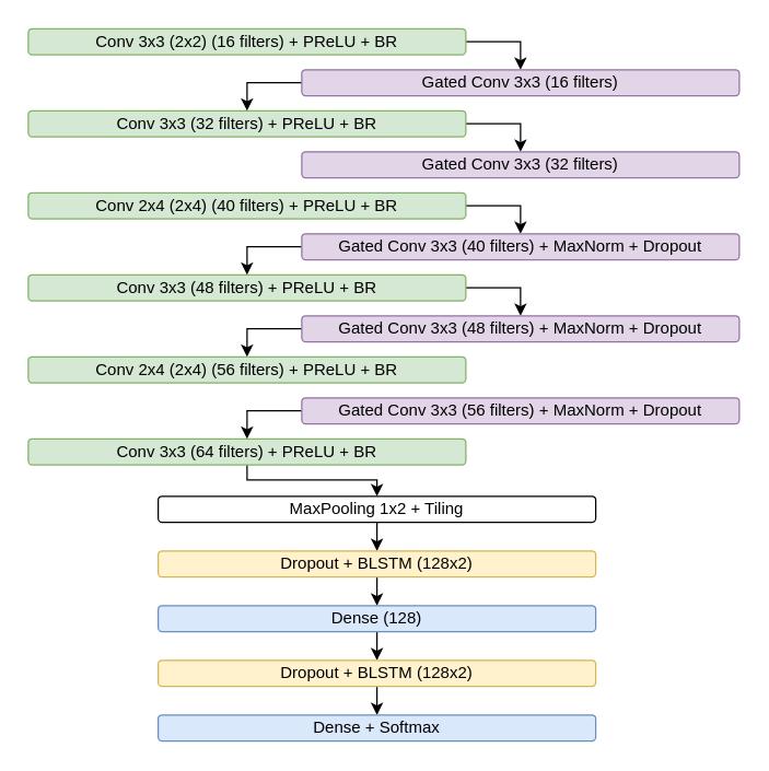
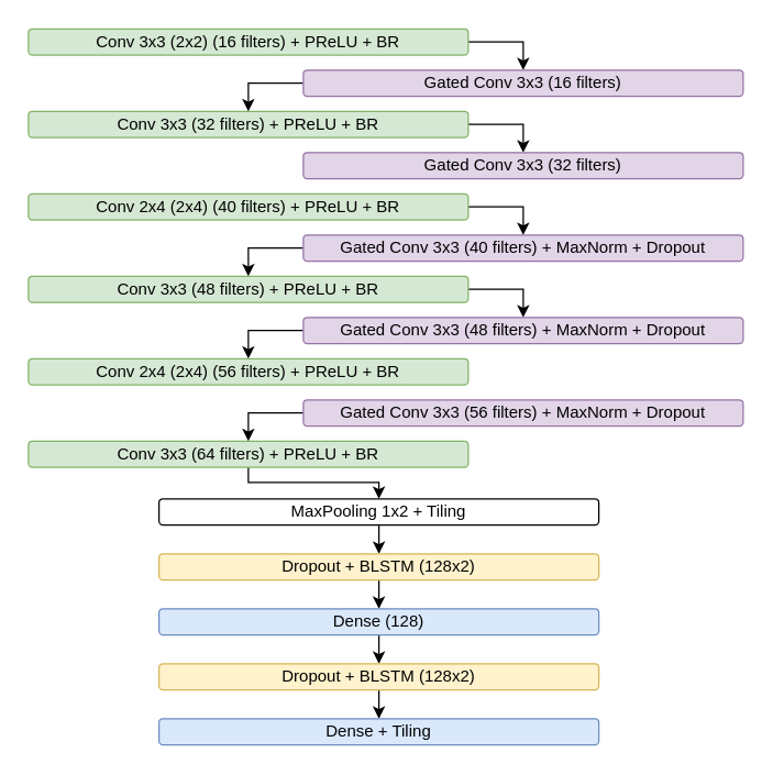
- <mxCell id="21" value="Dense + Softmax" style="rounded=1;whiteSpace=wrap;html=1;fillColor=#dae8fc;strokeColor=#6c8ebf;" vertex="1" parent="1"><mxGeometry x="115" y="522.5" width="320" height="19" as="geometry" /></mxCell>
+ <mxCell id="21" value="Dense + Tiling" style="rounded=1;whiteSpace=wrap;html=1;fillColor=#dae8fc;strokeColor=#6c8ebf;" vertex="1" parent="1"><mxGeometry x="115" y="522.5" width="320" height="19" as="geometry" /></mxCell>
